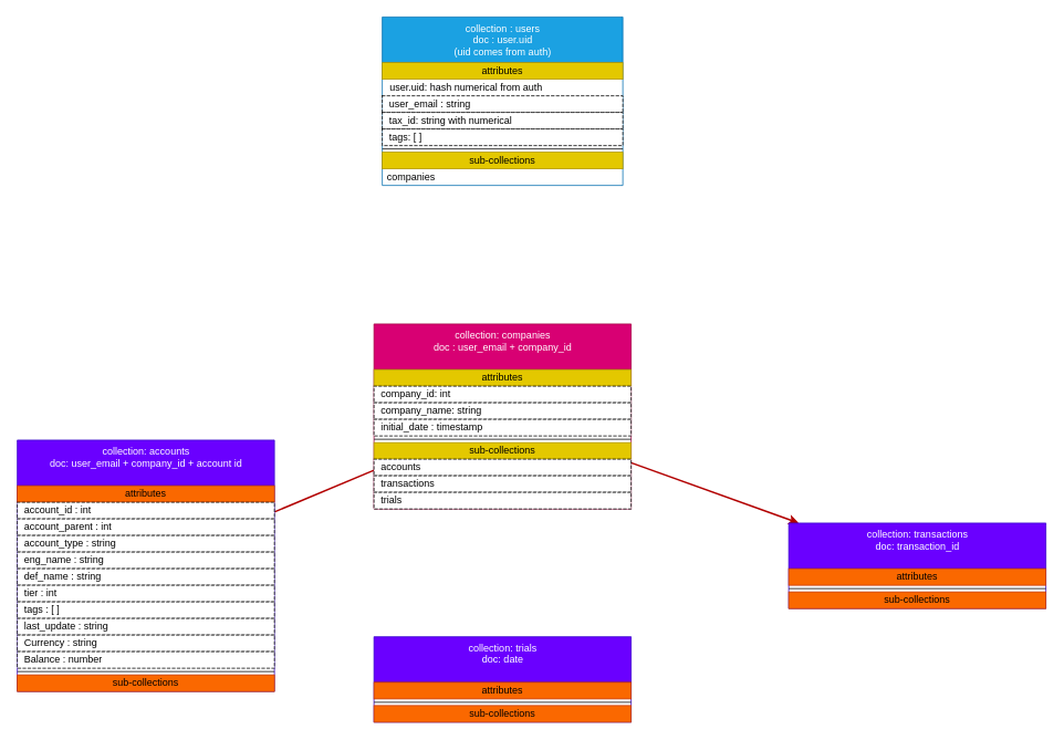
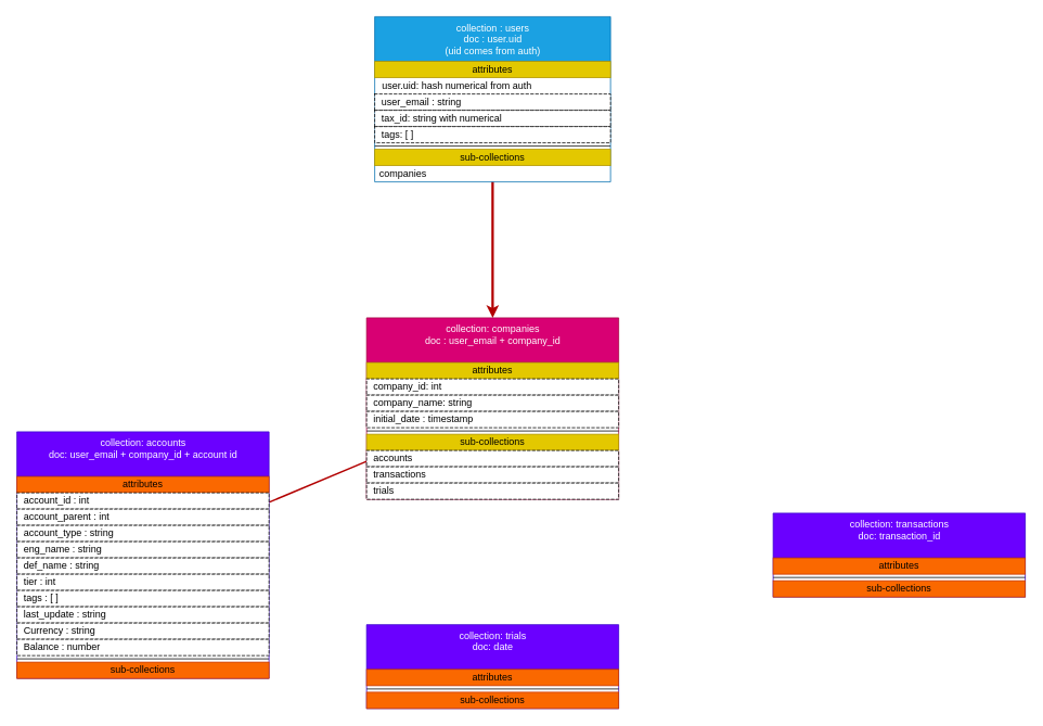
+ <mxCell id="2" style="edgeStyle=none;html=1;fillColor=#e51400;strokeColor=#B20000;strokeWidth=3;" edge="1" parent="1" source="3" target="14"><mxGeometry relative="1" as="geometry" /></mxCell>
- <mxCell id="13" value="" style="edgeStyle=none;html=1;fillColor=#e51400;strokeColor=#B20000;strokeWidth=2;" edge="1" parent="1" source="14" target="38"><mxGeometry relative="1" as="geometry" /></mxCell>
